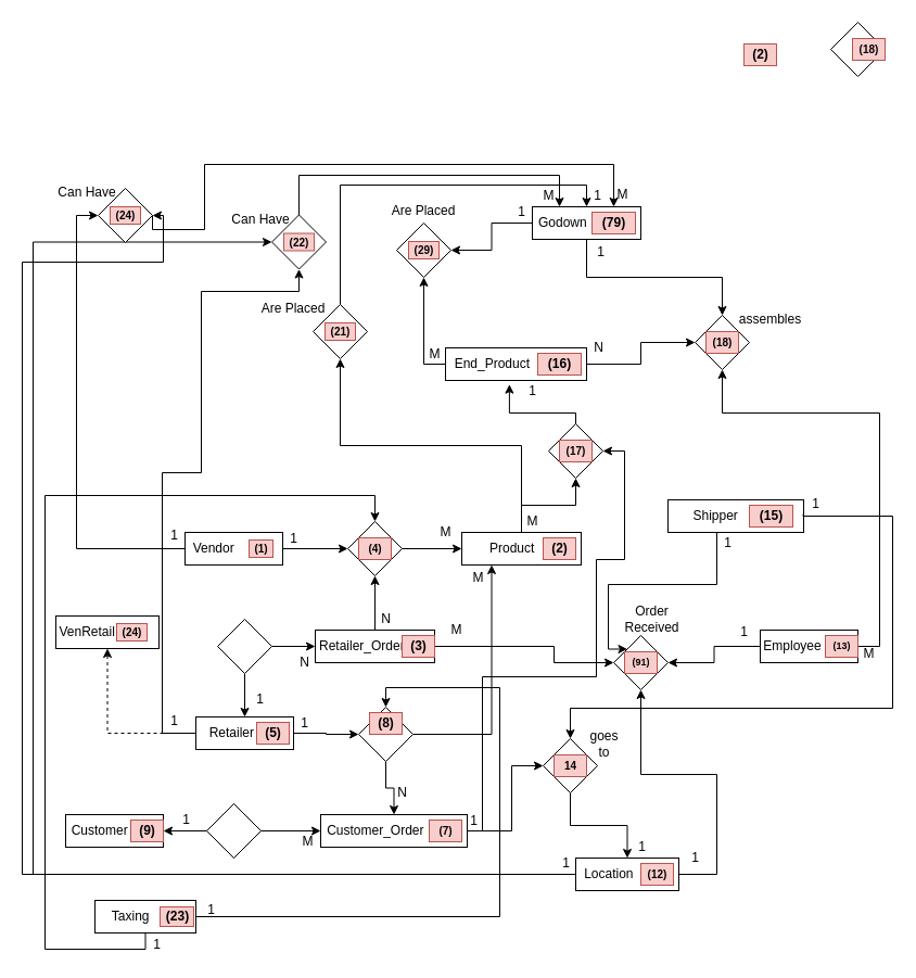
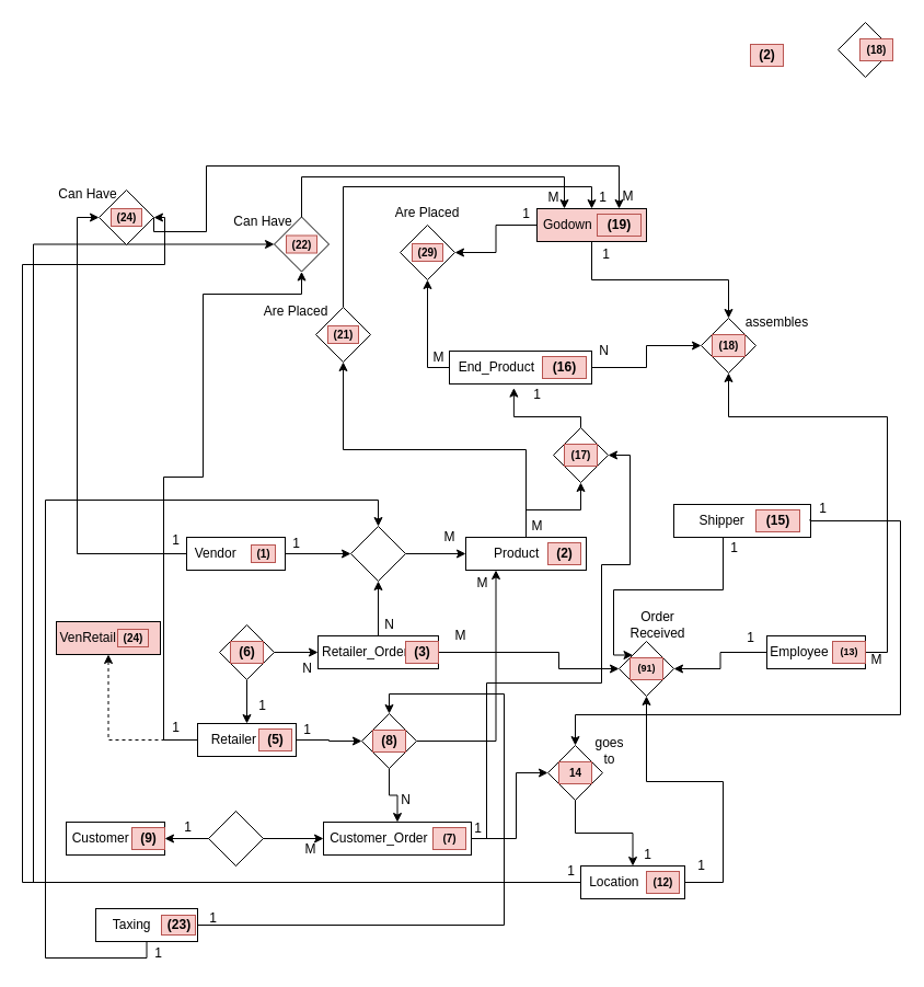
- <mxCell id="44" value="Godown&amp;nbsp; &amp;nbsp; &amp;nbsp; &amp;nbsp; &amp;nbsp; &amp;nbsp; &amp;nbsp;" style="rounded=0;whiteSpace=wrap;html=1;" parent="43" vertex="1"><mxGeometry width="100" height="30" as="geometry" /></mxCell>
+ <mxCell id="44" value="Godown&amp;nbsp; &amp;nbsp; &amp;nbsp; &amp;nbsp; &amp;nbsp; &amp;nbsp; &amp;nbsp;" style="rounded=0;whiteSpace=wrap;html=1;fillColor=#f8cecc;" parent="43" vertex="1"><mxGeometry width="100" height="30" as="geometry" /></mxCell>
- <mxCell id="45" value="(79)" style="text;html=1;align=center;verticalAlign=middle;resizable=0;points=[];autosize=1;fontStyle=1;fillColor=#f8cecc;strokeColor=#b85450;" parent="43" vertex="1"><mxGeometry x="55" y="5" width="40" height="20" as="geometry" /></mxCell>
+ <mxCell id="45" value="(19)" style="text;html=1;align=center;verticalAlign=middle;resizable=0;points=[];autosize=1;fontStyle=1;fillColor=#f8cecc;strokeColor=#b85450;" parent="43" vertex="1"><mxGeometry x="55" y="5" width="40" height="20" as="geometry" /></mxCell>
- <mxCell id="66" value="(4)" style="text;html=1;align=center;verticalAlign=middle;resizable=0;points=[];autosize=1;fontStyle=1;fillColor=#f8cecc;strokeColor=#b85450;fontSize=10;spacing=2;strokeWidth=1;labelBackgroundColor=none;" parent="64" vertex="1"><mxGeometry x="10" y="15" width="30" height="20" as="geometry" /></mxCell>
- <mxCell id="153" value="VenRetail&amp;nbsp; &amp;nbsp; &amp;nbsp; &amp;nbsp; &amp;nbsp; &amp;nbsp;" style="rounded=0;whiteSpace=wrap;html=1;" parent="151" vertex="1"><mxGeometry width="95" height="30" as="geometry" /></mxCell>
+ <mxCell id="153" value="VenRetail&amp;nbsp; &amp;nbsp; &amp;nbsp; &amp;nbsp; &amp;nbsp; &amp;nbsp;" style="rounded=0;whiteSpace=wrap;html=1;fillColor=#f8cecc;" parent="151" vertex="1"><mxGeometry width="95" height="30" as="geometry" /></mxCell>
+ <mxCell id="36" value="(6)" style="text;html=1;align=center;verticalAlign=middle;resizable=0;points=[];autosize=1;fontStyle=1;fillColor=#f8cecc;strokeColor=#b85450;" parent="1" vertex="1"><mxGeometry x="210" y="585" width="30" height="20" as="geometry" /></mxCell>
- <mxCell id="78" value="(8)" style="text;html=1;align=center;verticalAlign=middle;resizable=0;points=[];autosize=1;fontStyle=1;fillColor=#f8cecc;strokeColor=#b85450;" parent="76" vertex="1"><mxGeometry x="10" y="5" width="30" height="20" as="geometry" /></mxCell>
+ <mxCell id="78" value="(8)" style="text;html=1;align=center;verticalAlign=middle;resizable=0;points=[];autosize=1;fontStyle=1;fillColor=#f8cecc;strokeColor=#b85450;" parent="76" vertex="1"><mxGeometry x="10" y="15" width="30" height="20" as="geometry" /></mxCell>
